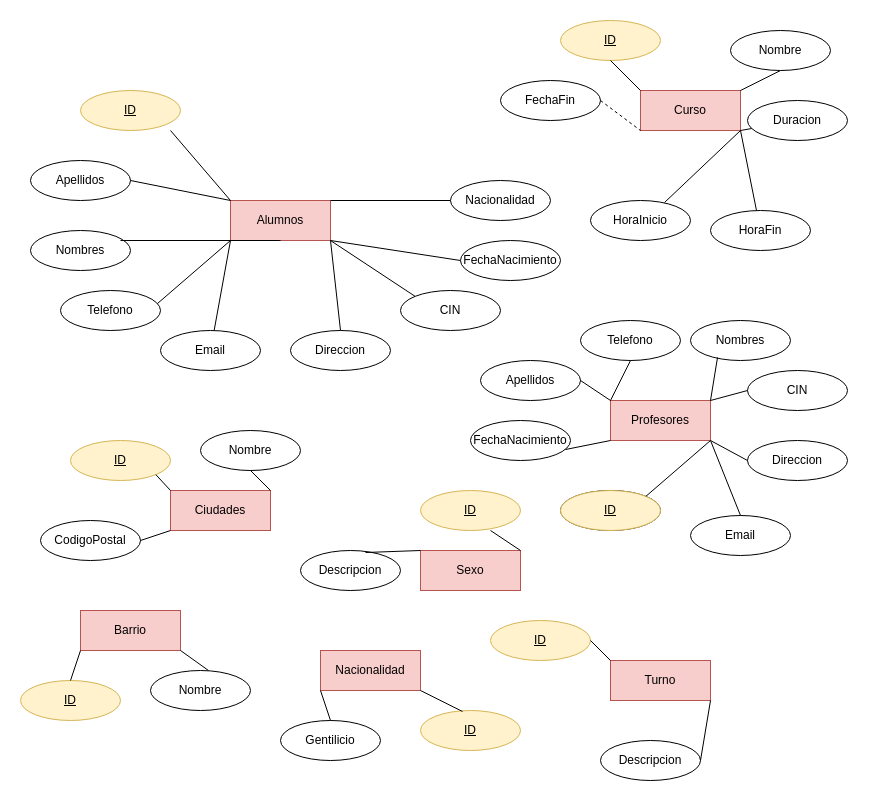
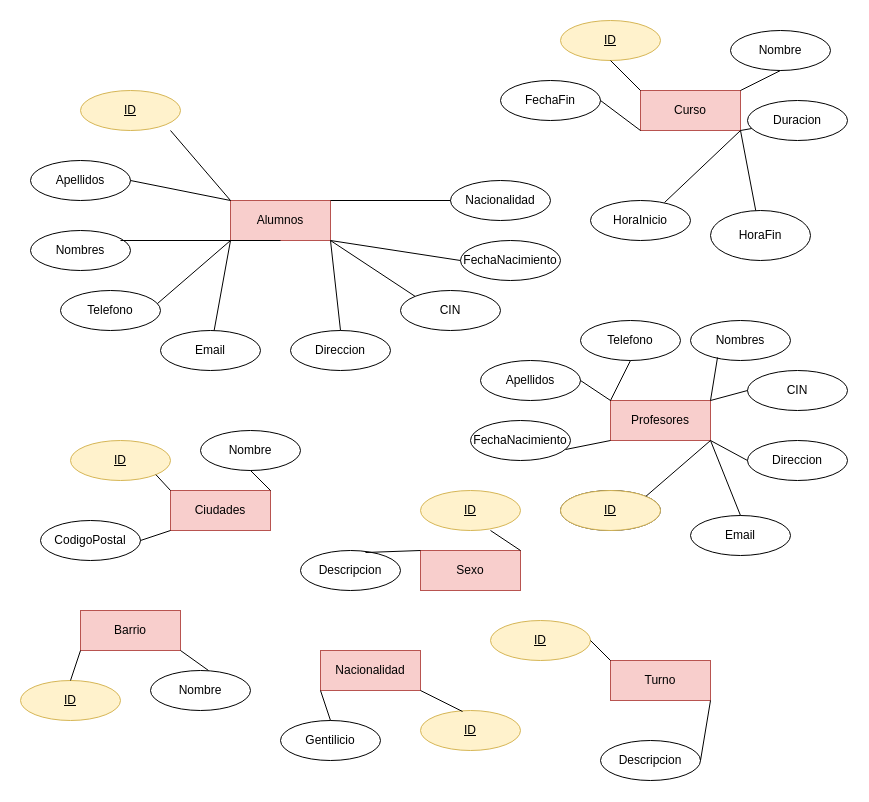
- <mxCell id="73" value="" style="endArrow=none;html=1;rounded=0;entryX=0;entryY=1;entryDx=0;entryDy=0;exitX=1;exitY=0.5;exitDx=0;exitDy=0;dashed=1;" edge="1" parent="1" source="64" target="61"><mxGeometry relative="1" as="geometry"><mxPoint x="590" y="110" as="sourcePoint" /><mxPoint x="636.255" y="151.803" as="targetPoint" /></mxGeometry></mxCell>
+ <mxCell id="73" value="" style="endArrow=none;html=1;rounded=0;entryX=0;entryY=1;entryDx=0;entryDy=0;exitX=1;exitY=0.5;exitDx=0;exitDy=0;" edge="1" parent="1" source="64" target="61"><mxGeometry relative="1" as="geometry"><mxPoint x="590" y="110" as="sourcePoint" /><mxPoint x="636.255" y="151.803" as="targetPoint" /></mxGeometry></mxCell>
- <mxCell id="67" value="HoraFin" style="ellipse;whiteSpace=wrap;html=1;align=center;" vertex="1" parent="1"><mxGeometry x="710" y="210" width="100" height="40" as="geometry" /></mxCell>
+ <mxCell id="67" value="HoraFin" style="ellipse;whiteSpace=wrap;html=1;align=center;" vertex="1" parent="1"><mxGeometry x="710" y="210" width="100" height="50" as="geometry" /></mxCell>
